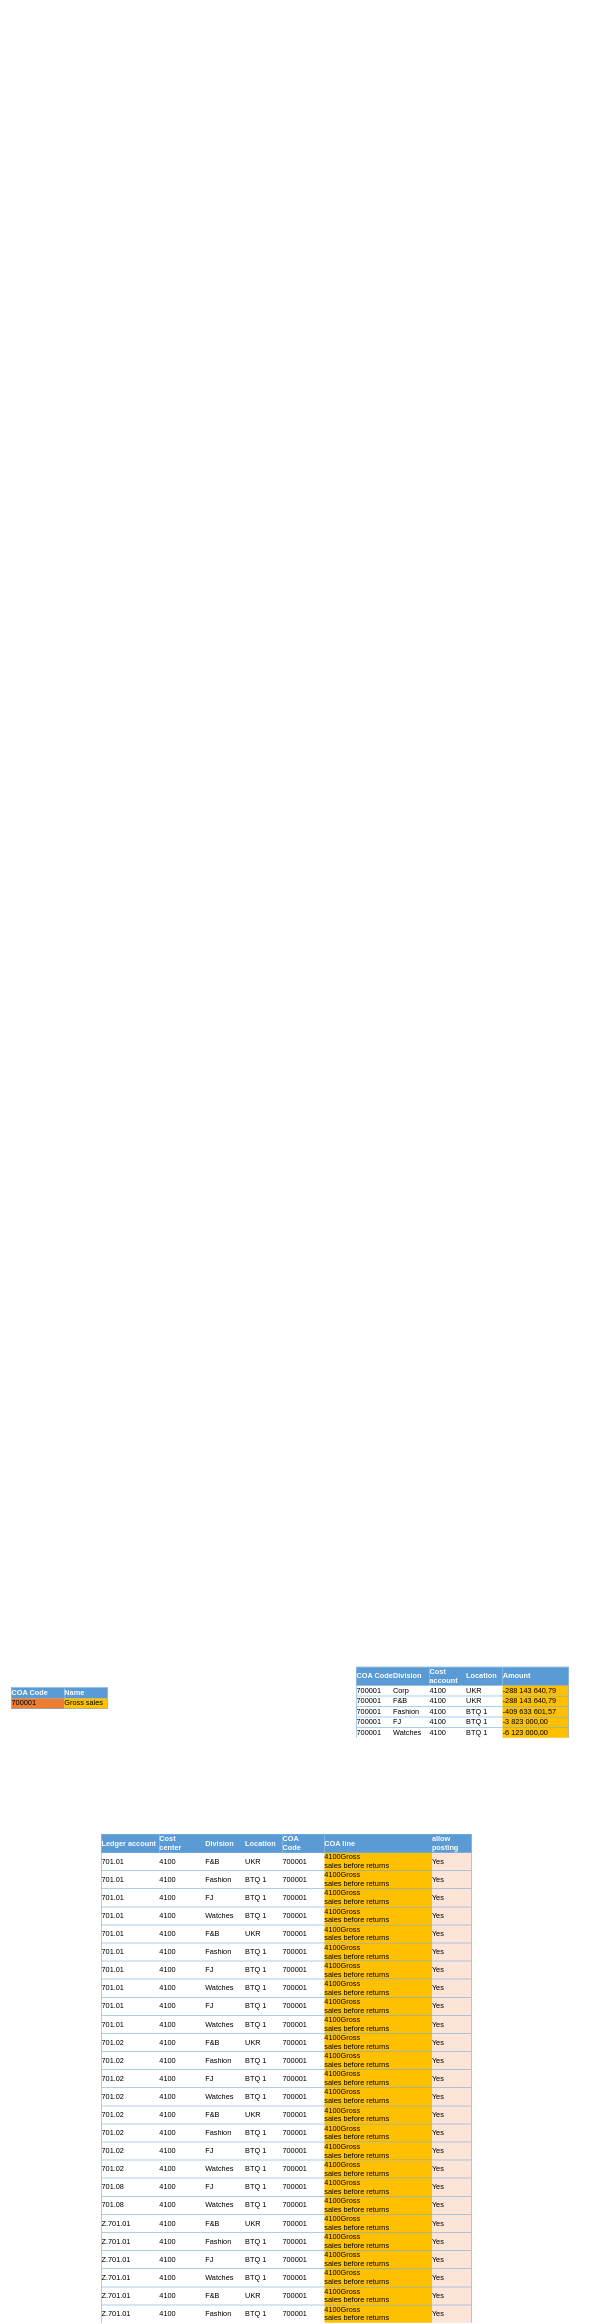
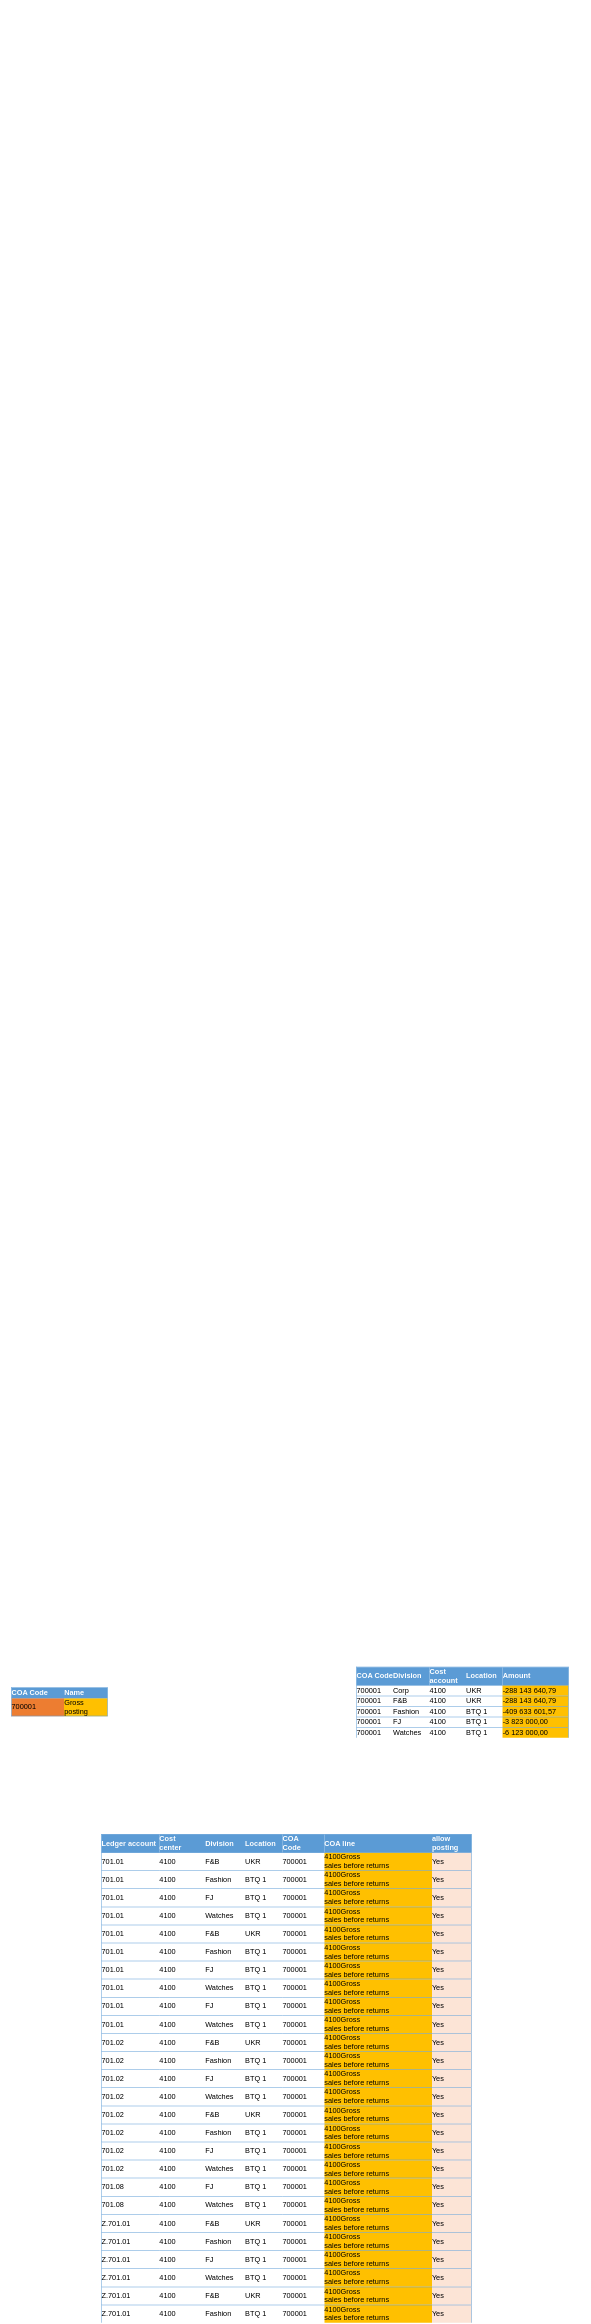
- <mxCell id="2" value="&lt;table border=&quot;0&quot; cellpadding=&quot;0&quot; cellspacing=&quot;0&quot; width=&quot;194&quot; style=&quot;border-collapse: collapse ; width: 145pt&quot;&gt;&#10;&#10; &lt;colgroup&gt;&lt;col width=&quot;107&quot; style=&quot;width: 80pt&quot;&gt;&#10; &lt;col width=&quot;87&quot; style=&quot;width: 65pt&quot;&gt;&#10; &lt;/colgroup&gt;&lt;tbody&gt;&lt;tr style=&quot;height: 15.0pt&quot;&gt;&#10;  &lt;td height=&quot;20&quot; width=&quot;107&quot; style=&quot;height: 15.0pt ; width: 80pt ; font-size: 11.0pt ; color: white ; font-weight: 700 ; text-decoration: none ; font-family: &amp;quot;calibri&amp;quot; , sans-serif ; border-top: 0.5pt solid #5b9bd5 ; border-right: none ; border-bottom: none ; border-left: 0.5pt solid #5b9bd5 ; background: #5b9bd5&quot;&gt;COA Code&lt;/td&gt;&#10;  &lt;td width=&quot;87&quot; style=&quot;width: 65pt ; font-size: 11.0pt ; color: white ; font-weight: 700 ; text-decoration: none ; font-family: &amp;quot;calibri&amp;quot; , sans-serif ; border-top: 0.5pt solid #5b9bd5 ; border-right: 0.5pt solid #5b9bd5 ; border-bottom: none ; border-left: none ; background: #5b9bd5&quot;&gt;Name&lt;/td&gt;&#10; &lt;/tr&gt;&#10; &lt;tr style=&quot;height: 15.0pt&quot;&gt;&#10;  &lt;td height=&quot;20&quot; class=&quot;xl63&quot; style=&quot;height: 15.0pt ; font-size: 11.0pt ; color: black ; font-weight: 400 ; text-decoration: none ; font-family: &amp;quot;calibri&amp;quot; , sans-serif ; border-top: 0.5pt solid #5b9bd5 ; border-right: none ; border-bottom: 0.5pt solid #5b9bd5 ; border-left: 0.5pt solid #5b9bd5 ; background: #ed7d31&quot;&gt;700001&lt;/td&gt;&#10;  &lt;td class=&quot;xl64&quot; style=&quot;font-size: 11.0pt ; color: black ; font-weight: 400 ; text-decoration: none ; font-family: &amp;quot;calibri&amp;quot; , sans-serif ; border-top: 0.5pt solid #5b9bd5 ; border-right: 0.5pt solid #5b9bd5 ; border-bottom: 0.5pt solid #5b9bd5 ; border-left: none ; background: #ffc000&quot;&gt;Gross sales&lt;/td&gt;&#10; &lt;/tr&gt;&#10;&#10;&lt;/tbody&gt;&lt;/table&gt;" style="text;whiteSpace=wrap;html=1;" vertex="1" parent="1"><mxGeometry x="20" y="3180" width="220" height="280" as="geometry" /></mxCell>
+ <mxCell id="2" value="&lt;table border=&quot;0&quot; cellpadding=&quot;0&quot; cellspacing=&quot;0&quot; width=&quot;194&quot; style=&quot;border-collapse: collapse ; width: 145pt&quot;&gt;&#10;&#10; &lt;colgroup&gt;&lt;col width=&quot;107&quot; style=&quot;width: 80pt&quot;&gt;&#10; &lt;col width=&quot;87&quot; style=&quot;width: 65pt&quot;&gt;&#10; &lt;/colgroup&gt;&lt;tbody&gt;&lt;tr style=&quot;height: 15.0pt&quot;&gt;&#10;  &lt;td height=&quot;20&quot; width=&quot;107&quot; style=&quot;height: 15.0pt ; width: 80pt ; font-size: 11.0pt ; color: white ; font-weight: 700 ; text-decoration: none ; font-family: &amp;quot;calibri&amp;quot; , sans-serif ; border-top: 0.5pt solid #5b9bd5 ; border-right: none ; border-bottom: none ; border-left: 0.5pt solid #5b9bd5 ; background: #5b9bd5&quot;&gt;COA Code&lt;/td&gt;&#10;  &lt;td width=&quot;87&quot; style=&quot;width: 65pt ; font-size: 11.0pt ; color: white ; font-weight: 700 ; text-decoration: none ; font-family: &amp;quot;calibri&amp;quot; , sans-serif ; border-top: 0.5pt solid #5b9bd5 ; border-right: 0.5pt solid #5b9bd5 ; border-bottom: none ; border-left: none ; background: #5b9bd5&quot;&gt;Name&lt;/td&gt;&#10; &lt;/tr&gt;&#10; &lt;tr style=&quot;height: 15.0pt&quot;&gt;&#10;  &lt;td height=&quot;20&quot; class=&quot;xl63&quot; style=&quot;height: 15.0pt ; font-size: 11.0pt ; color: black ; font-weight: 400 ; text-decoration: none ; font-family: &amp;quot;calibri&amp;quot; , sans-serif ; border-top: 0.5pt solid #5b9bd5 ; border-right: none ; border-bottom: 0.5pt solid #5b9bd5 ; border-left: 0.5pt solid #5b9bd5 ; background: #ed7d31&quot;&gt;700001&lt;/td&gt;&#10;  &lt;td class=&quot;xl64&quot; style=&quot;font-size: 11.0pt ; color: black ; font-weight: 400 ; text-decoration: none ; font-family: &amp;quot;calibri&amp;quot; , sans-serif ; border-top: 0.5pt solid #5b9bd5 ; border-right: 0.5pt solid #5b9bd5 ; border-bottom: 0.5pt solid #5b9bd5 ; border-left: none ; background: #ffc000&quot;&gt;Gross posting&lt;/td&gt;&#10; &lt;/tr&gt;&#10;&#10;&lt;/tbody&gt;&lt;/table&gt;" style="text;whiteSpace=wrap;html=1;" vertex="1" parent="1"><mxGeometry x="20" y="3180" width="220" height="280" as="geometry" /></mxCell>
